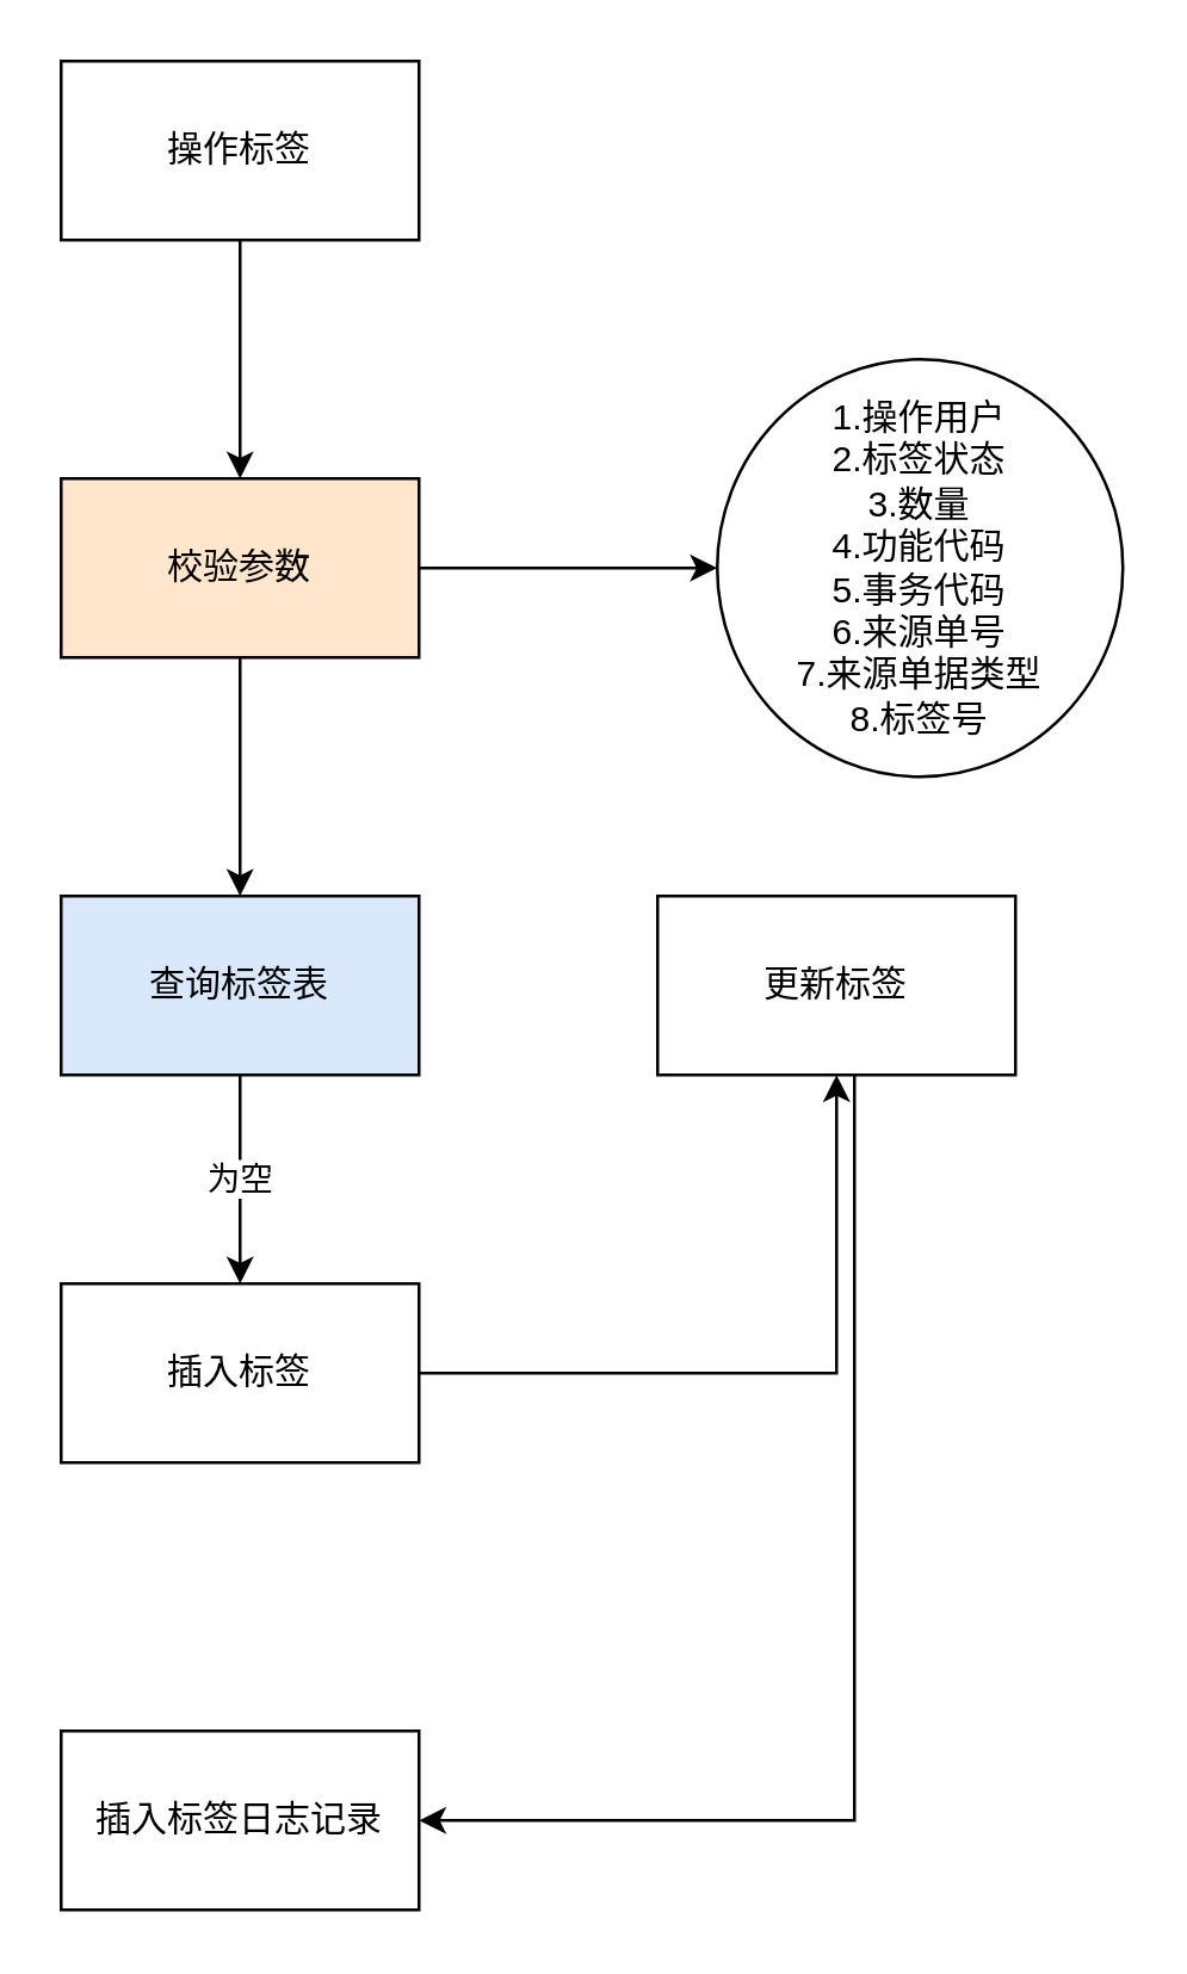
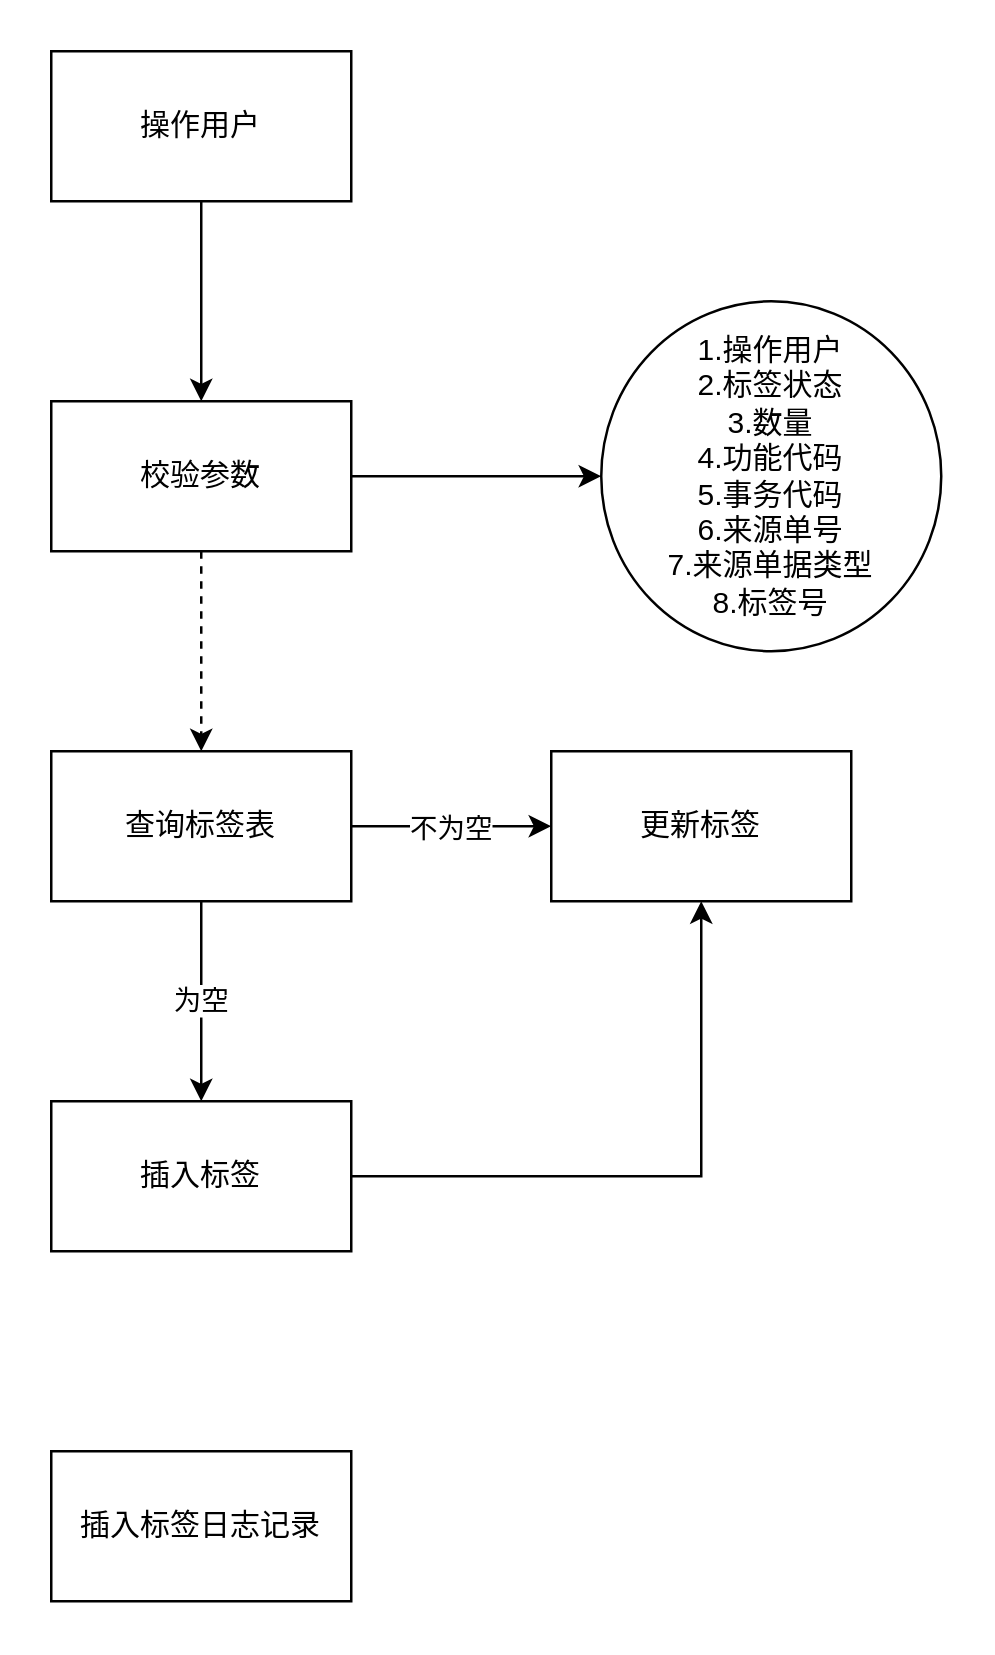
- <mxCell id="3" value="操作标签" style="rounded=0;whiteSpace=wrap;html=1;" vertex="1" parent="1"><mxGeometry x="20" y="20" width="120" height="60" as="geometry" /></mxCell>
+ <mxCell id="3" value="操作用户" style="rounded=0;whiteSpace=wrap;html=1;" vertex="1" parent="1"><mxGeometry x="20" y="20" width="120" height="60" as="geometry" /></mxCell>
- <mxCell id="6" value="校验参数" style="whiteSpace=wrap;html=1;rounded=0;fillColor=#ffe6cc;" vertex="1" parent="1"><mxGeometry x="20" y="160" width="120" height="60" as="geometry" /></mxCell>
+ <mxCell id="6" value="校验参数" style="whiteSpace=wrap;html=1;rounded=0;" vertex="1" parent="1"><mxGeometry x="20" y="160" width="120" height="60" as="geometry" /></mxCell>
- <mxCell id="5" value="" style="edgeStyle=orthogonalEdgeStyle;rounded=0;orthogonalLoop=1;jettySize=auto;html=1;" edge="1" parent="1" source="6" target="12"><mxGeometry relative="1" as="geometry" /></mxCell>
+ <mxCell id="5" value="" style="edgeStyle=orthogonalEdgeStyle;rounded=0;orthogonalLoop=1;jettySize=auto;html=1;dashed=1;" edge="1" parent="1" source="6" target="12"><mxGeometry relative="1" as="geometry" /></mxCell>
- <mxCell id="12" value="查询标签表" style="whiteSpace=wrap;html=1;rounded=0;fillColor=#dae8fc;" vertex="1" parent="1"><mxGeometry x="20" y="300" width="120" height="60" as="geometry" /></mxCell>
+ <mxCell id="12" value="查询标签表" style="whiteSpace=wrap;html=1;rounded=0;" vertex="1" parent="1"><mxGeometry x="20" y="300" width="120" height="60" as="geometry" /></mxCell>
+ <mxCell id="10" value="" style="edgeStyle=orthogonalEdgeStyle;rounded=0;orthogonalLoop=1;jettySize=auto;html=1;" edge="1" parent="1" source="12" target="16"><mxGeometry relative="1" as="geometry" /></mxCell>
+ <mxCell id="11" value="不为空" style="edgeLabel;html=1;align=center;verticalAlign=middle;resizable=0;points=[];" vertex="1" connectable="0" parent="10"><mxGeometry x="-0.025" relative="1" as="geometry"><mxPoint as="offset" /></mxGeometry></mxCell>
- <mxCell id="14" value="插入标签" style="whiteSpace=wrap;html=1;rounded=0;" vertex="1" parent="1"><mxGeometry x="20" y="430" width="120" height="60" as="geometry" /></mxCell>
+ <mxCell id="14" value="插入标签" style="whiteSpace=wrap;html=1;rounded=0;" vertex="1" parent="1"><mxGeometry x="20" y="440" width="120" height="60" as="geometry" /></mxCell>
- <mxCell id="15" style="edgeStyle=orthogonalEdgeStyle;rounded=0;orthogonalLoop=1;jettySize=auto;html=1;entryX=1;entryY=0.5;entryDx=0;entryDy=0;" edge="1" parent="1" source="16" target="17"><mxGeometry relative="1" as="geometry"><Array as="points"><mxPoint x="286" y="610" /></Array></mxGeometry></mxCell>
